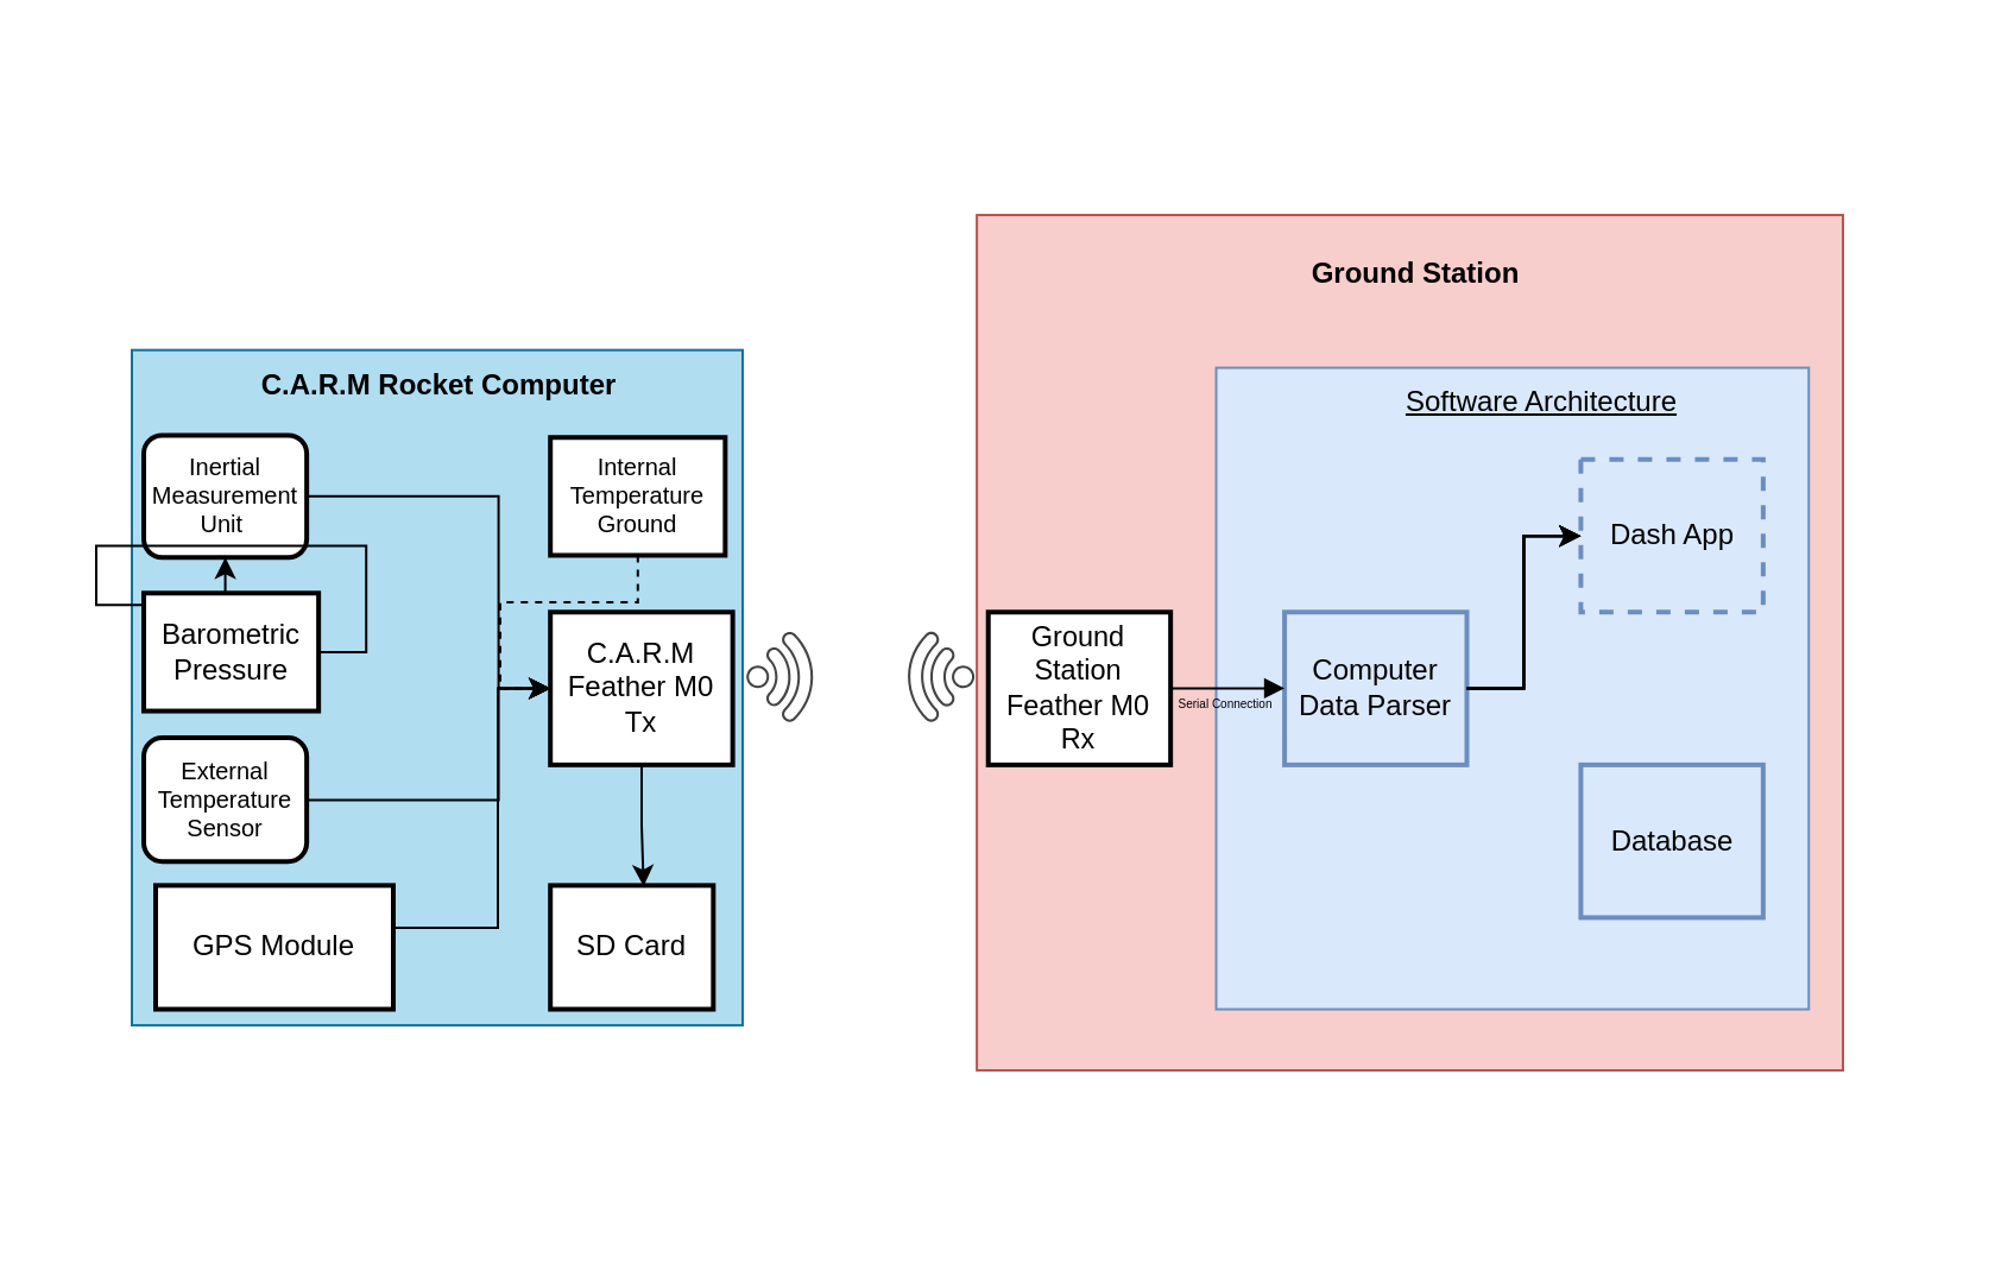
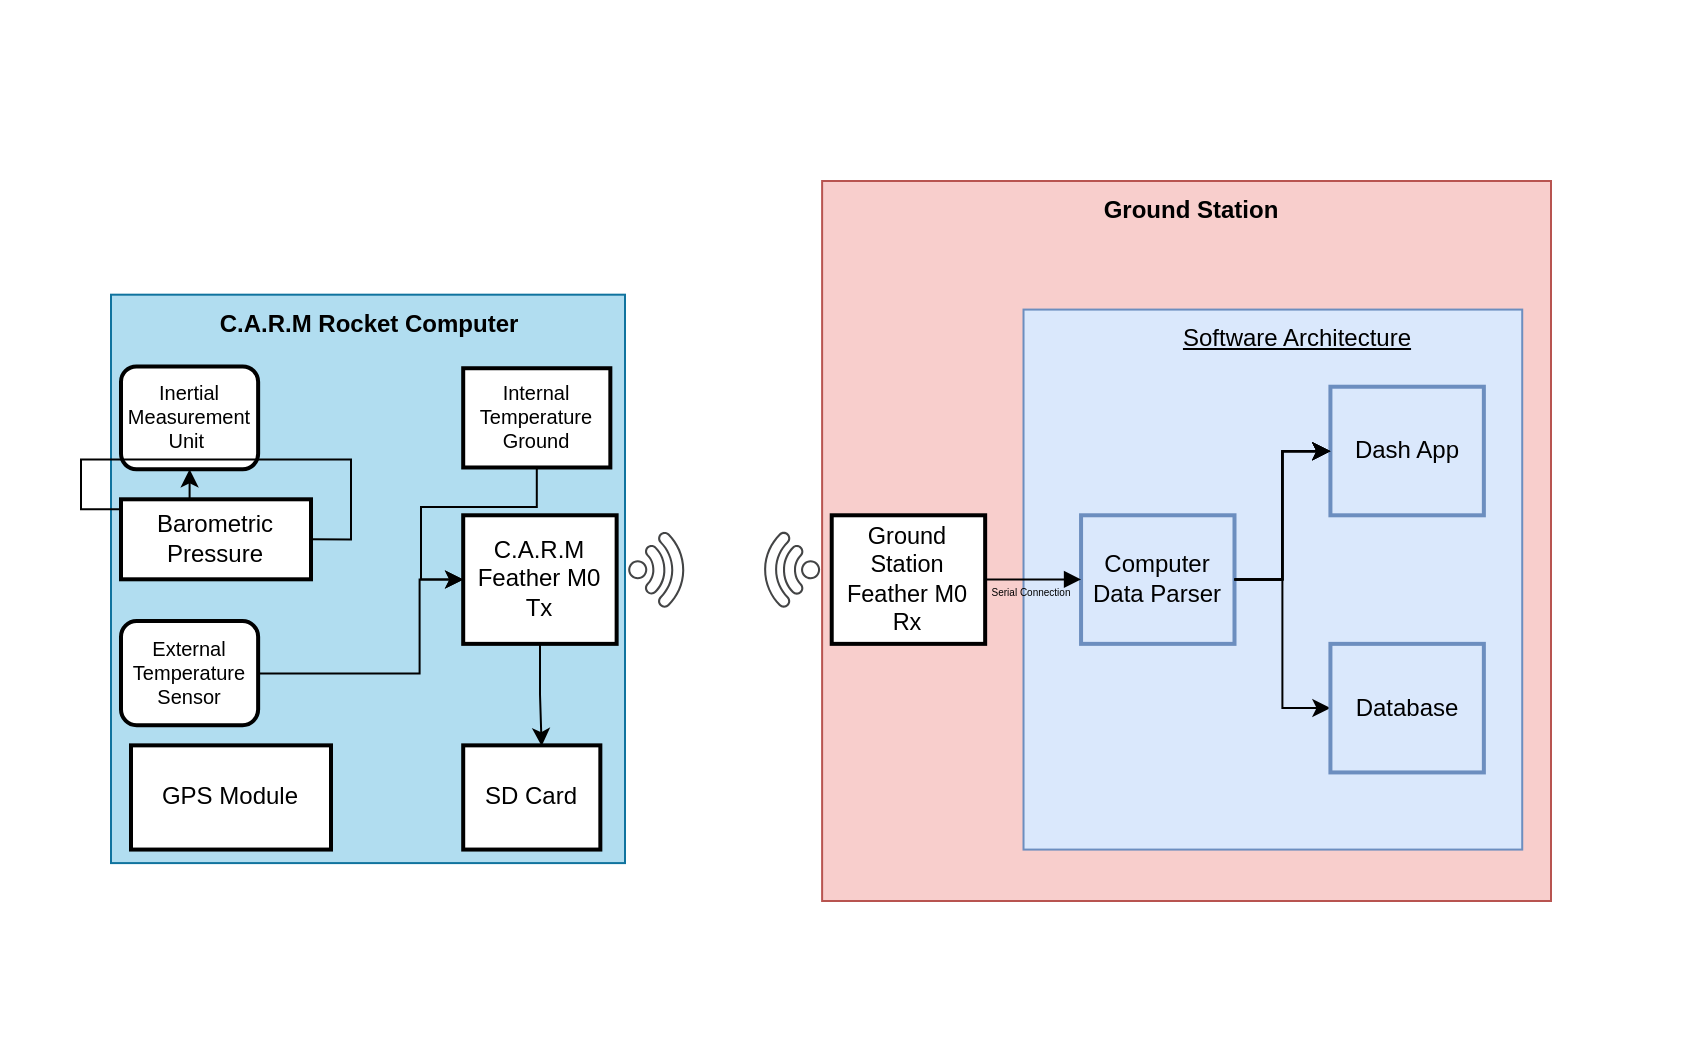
- <mxCell id="21" value="&lt;b&gt;Ground Station&lt;/b&gt;" style="text;html=1;align=center;verticalAlign=middle;resizable=0;points=[];autosize=1;strokeColor=none;fillColor=none;" parent="1" vertex="1"><mxGeometry x="540.035" y="100" width="110" height="30" as="geometry" /></mxCell>
+ <mxCell id="21" value="&lt;b&gt;Ground Station&lt;/b&gt;" style="text;html=1;align=center;verticalAlign=middle;resizable=0;points=[];autosize=1;strokeColor=none;fillColor=none;" parent="1" vertex="1"><mxGeometry x="540.035" y="90" width="110" height="30" as="geometry" /></mxCell>
- <mxCell id="24" style="edgeStyle=orthogonalEdgeStyle;rounded=0;orthogonalLoop=1;jettySize=auto;html=1;exitX=1;exitY=0.5;exitDx=0;exitDy=0;entryX=0;entryY=0.5;entryDx=0;entryDy=0;" parent="1" source="25" target="6" edge="1"><mxGeometry relative="1" as="geometry"><Array as="points"><mxPoint x="209.286" y="208.421" /><mxPoint x="209.286" y="288.947" /></Array></mxGeometry></mxCell>
- <mxCell id="9" value="Dash App" style="whiteSpace=wrap;strokeWidth=2;fillColor=#dae8fc;strokeColor=#6c8ebf;dashed=1;" parent="1" vertex="1"><mxGeometry x="664.71" y="192.857" width="76.723" height="64.286" as="geometry" /></mxCell>
+ <mxCell id="9" value="Dash App" style="whiteSpace=wrap;strokeWidth=2;fillColor=#dae8fc;strokeColor=#6c8ebf;" parent="1" vertex="1"><mxGeometry x="664.71" y="192.857" width="76.723" height="64.286" as="geometry" /></mxCell>
- <mxCell id="32" style="edgeStyle=orthogonalEdgeStyle;rounded=0;orthogonalLoop=1;jettySize=auto;html=1;entryX=0;entryY=0.5;entryDx=0;entryDy=0;dashed=1;" edge="1" parent="1" source="33" target="6"><mxGeometry relative="1" as="geometry"><Array as="points"><mxPoint x="268" y="253" /><mxPoint x="210" y="253" /><mxPoint x="210" y="289" /></Array></mxGeometry></mxCell>
+ <mxCell id="32" style="edgeStyle=orthogonalEdgeStyle;rounded=0;orthogonalLoop=1;jettySize=auto;html=1;entryX=0;entryY=0.5;entryDx=0;entryDy=0;" edge="1" parent="1" source="33" target="6"><mxGeometry relative="1" as="geometry"><Array as="points"><mxPoint x="268" y="253" /><mxPoint x="210" y="253" /><mxPoint x="210" y="289" /></Array></mxGeometry></mxCell>
- <mxCell id="28" value="Barometric Pressure" style="whiteSpace=wrap;strokeWidth=2;" parent="1" vertex="1"><mxGeometry x="60" y="249.15" width="73.57" height="49.62" as="geometry" /></mxCell>
+ <mxCell id="28" value="Barometric Pressure" style="whiteSpace=wrap;strokeWidth=2;" parent="1" vertex="1"><mxGeometry x="60" y="249.15" width="95" height="40" as="geometry" /></mxCell>
+ <mxCell id="18" value="" style="edgeStyle=orthogonalEdgeStyle;rounded=0;orthogonalLoop=1;jettySize=auto;html=1;exitX=1;exitY=0.5;exitDx=0;exitDy=0;" parent="1" source="8" target="19" edge="1"><mxGeometry relative="1" as="geometry"><mxPoint x="608.127" y="392.143" as="sourcePoint" /></mxGeometry></mxCell>
- <mxCell id="29" style="edgeStyle=orthogonalEdgeStyle;rounded=0;orthogonalLoop=1;jettySize=auto;html=1;exitX=0.5;exitY=0;exitDx=0;exitDy=0;entryX=0;entryY=0.5;entryDx=0;entryDy=0;" parent="1" source="30" target="6" edge="1"><mxGeometry relative="1" as="geometry"><Array as="points"><mxPoint x="99" y="390" /><mxPoint x="209" y="390" /><mxPoint x="209" y="289" /></Array></mxGeometry></mxCell>
